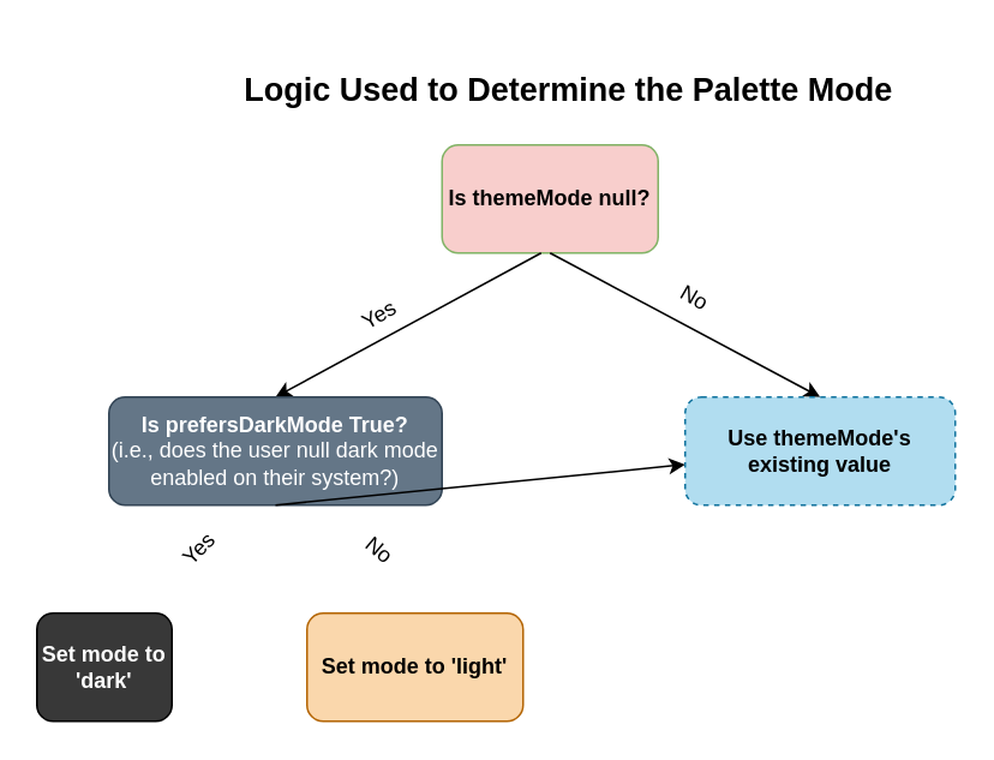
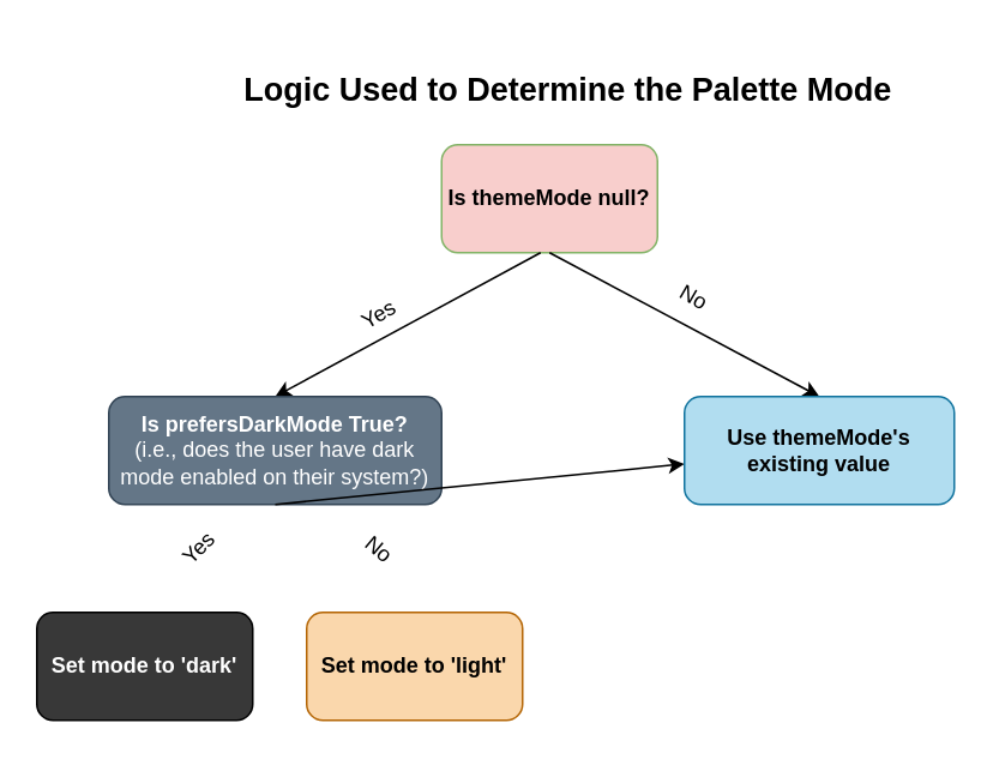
- <mxCell id="7" value="&lt;b&gt;Is prefersDarkMode True?&lt;br&gt;&lt;/b&gt;(i.e., does the user null dark mode enabled on their system?)" style="rounded=1;whiteSpace=wrap;html=1;fillColor=#647687;strokeColor=#314354;fontColor=#ffffff;" parent="1" vertex="1"><mxGeometry x="60" y="220" width="185" height="60" as="geometry" /></mxCell>
+ <mxCell id="7" value="&lt;b&gt;Is prefersDarkMode True?&lt;br&gt;&lt;/b&gt;(i.e., does the user have dark mode enabled on their system?)" style="rounded=1;whiteSpace=wrap;html=1;fillColor=#647687;strokeColor=#314354;fontColor=#ffffff;" parent="1" vertex="1"><mxGeometry x="60" y="220" width="185" height="60" as="geometry" /></mxCell>
- <mxCell id="13" value="&lt;b&gt;Use themeMode's existing value&lt;/b&gt;" style="rounded=1;whiteSpace=wrap;html=1;fillColor=#b1ddf0;strokeColor=#10739e;dashed=1;" parent="1" vertex="1"><mxGeometry x="380" y="220" width="150" height="60" as="geometry" /></mxCell>
+ <mxCell id="13" value="&lt;b&gt;Use themeMode's existing value&lt;/b&gt;" style="rounded=1;whiteSpace=wrap;html=1;fillColor=#b1ddf0;strokeColor=#10739e;" parent="1" vertex="1"><mxGeometry x="380" y="220" width="150" height="60" as="geometry" /></mxCell>
- <mxCell id="9" value="&lt;font color=&quot;#ffffff&quot;&gt;&lt;b&gt;Set mode to 'dark'&lt;/b&gt;&lt;/font&gt;" style="rounded=1;whiteSpace=wrap;html=1;fillColor=#383838;" parent="1" vertex="1"><mxGeometry x="20" y="340" width="75" height="60" as="geometry" /></mxCell>
+ <mxCell id="9" value="&lt;font color=&quot;#ffffff&quot;&gt;&lt;b&gt;Set mode to 'dark'&lt;/b&gt;&lt;/font&gt;" style="rounded=1;whiteSpace=wrap;html=1;fillColor=#383838;" parent="1" vertex="1"><mxGeometry x="20" y="340" width="120" height="60" as="geometry" /></mxCell>
